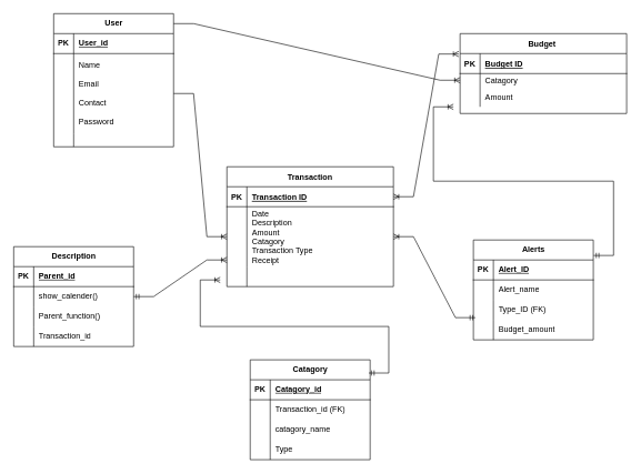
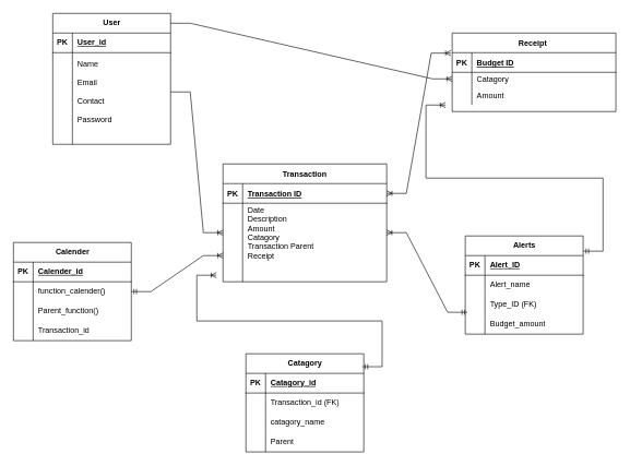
- <mxCell id="12" value="Budget " style="shape=table;startSize=30;container=1;collapsible=1;childLayout=tableLayout;fixedRows=1;rowLines=0;fontStyle=1;align=center;resizeLast=1;" parent="1" vertex="1"><mxGeometry x="690" y="50" width="250" height="120" as="geometry" /></mxCell>
+ <mxCell id="12" value="Receipt " style="shape=table;startSize=30;container=1;collapsible=1;childLayout=tableLayout;fixedRows=1;rowLines=0;fontStyle=1;align=center;resizeLast=1;" parent="1" vertex="1"><mxGeometry x="690" y="50" width="250" height="120" as="geometry" /></mxCell>
- <mxCell id="8" value="Date&#10;Description&#10;Amount&#10;Catagory&#10;Transaction Type&#10;Receipt" style="shape=partialRectangle;overflow=hidden;connectable=0;fillColor=none;top=0;left=0;bottom=0;right=0;align=left;spacingLeft=6;" parent="6" vertex="1"><mxGeometry x="30" width="220" height="90" as="geometry"><mxRectangle width="220" height="90" as="alternateBounds" /></mxGeometry></mxCell>
+ <mxCell id="8" value="Date&#10;Description&#10;Amount&#10;Catagory&#10;Transaction Parent&#10;Receipt" style="shape=partialRectangle;overflow=hidden;connectable=0;fillColor=none;top=0;left=0;bottom=0;right=0;align=left;spacingLeft=6;" parent="6" vertex="1"><mxGeometry x="30" width="220" height="90" as="geometry"><mxRectangle width="220" height="90" as="alternateBounds" /></mxGeometry></mxCell>
- <mxCell id="57" value="Description" style="shape=table;startSize=30;container=1;collapsible=1;childLayout=tableLayout;fixedRows=1;rowLines=0;fontStyle=1;align=center;resizeLast=1;html=1;" vertex="1" parent="1"><mxGeometry x="20" y="370" width="180" height="150" as="geometry" /></mxCell>
+ <mxCell id="57" value="Calender" style="shape=table;startSize=30;container=1;collapsible=1;childLayout=tableLayout;fixedRows=1;rowLines=0;fontStyle=1;align=center;resizeLast=1;html=1;" vertex="1" parent="1"><mxGeometry x="20" y="370" width="180" height="150" as="geometry" /></mxCell>
- <mxCell id="60" value="Parent_id" style="shape=partialRectangle;connectable=0;fillColor=none;top=0;left=0;bottom=0;right=0;align=left;spacingLeft=6;fontStyle=5;overflow=hidden;whiteSpace=wrap;html=1;" vertex="1" parent="58"><mxGeometry x="30" width="150" height="30" as="geometry"><mxRectangle width="150" height="30" as="alternateBounds" /></mxGeometry></mxCell>
+ <mxCell id="60" value="Calender_id" style="shape=partialRectangle;connectable=0;fillColor=none;top=0;left=0;bottom=0;right=0;align=left;spacingLeft=6;fontStyle=5;overflow=hidden;whiteSpace=wrap;html=1;" vertex="1" parent="58"><mxGeometry x="30" width="150" height="30" as="geometry"><mxRectangle width="150" height="30" as="alternateBounds" /></mxGeometry></mxCell>
- <mxCell id="63" value="show_calender()" style="shape=partialRectangle;connectable=0;fillColor=none;top=0;left=0;bottom=0;right=0;align=left;spacingLeft=6;overflow=hidden;whiteSpace=wrap;html=1;" vertex="1" parent="61"><mxGeometry x="30" width="150" height="30" as="geometry"><mxRectangle width="150" height="30" as="alternateBounds" /></mxGeometry></mxCell>
+ <mxCell id="63" value="function_calender()" style="shape=partialRectangle;connectable=0;fillColor=none;top=0;left=0;bottom=0;right=0;align=left;spacingLeft=6;overflow=hidden;whiteSpace=wrap;html=1;" vertex="1" parent="61"><mxGeometry x="30" width="150" height="30" as="geometry"><mxRectangle width="150" height="30" as="alternateBounds" /></mxGeometry></mxCell>
- <mxCell id="43" value="Type" style="shape=partialRectangle;connectable=0;fillColor=none;top=0;left=0;bottom=0;right=0;align=left;spacingLeft=6;overflow=hidden;whiteSpace=wrap;html=1;" vertex="1" parent="41"><mxGeometry x="30" width="150" height="30" as="geometry"><mxRectangle width="150" height="30" as="alternateBounds" /></mxGeometry></mxCell>
+ <mxCell id="43" value="Parent" style="shape=partialRectangle;connectable=0;fillColor=none;top=0;left=0;bottom=0;right=0;align=left;spacingLeft=6;overflow=hidden;whiteSpace=wrap;html=1;" vertex="1" parent="41"><mxGeometry x="30" width="150" height="30" as="geometry"><mxRectangle width="150" height="30" as="alternateBounds" /></mxGeometry></mxCell>
